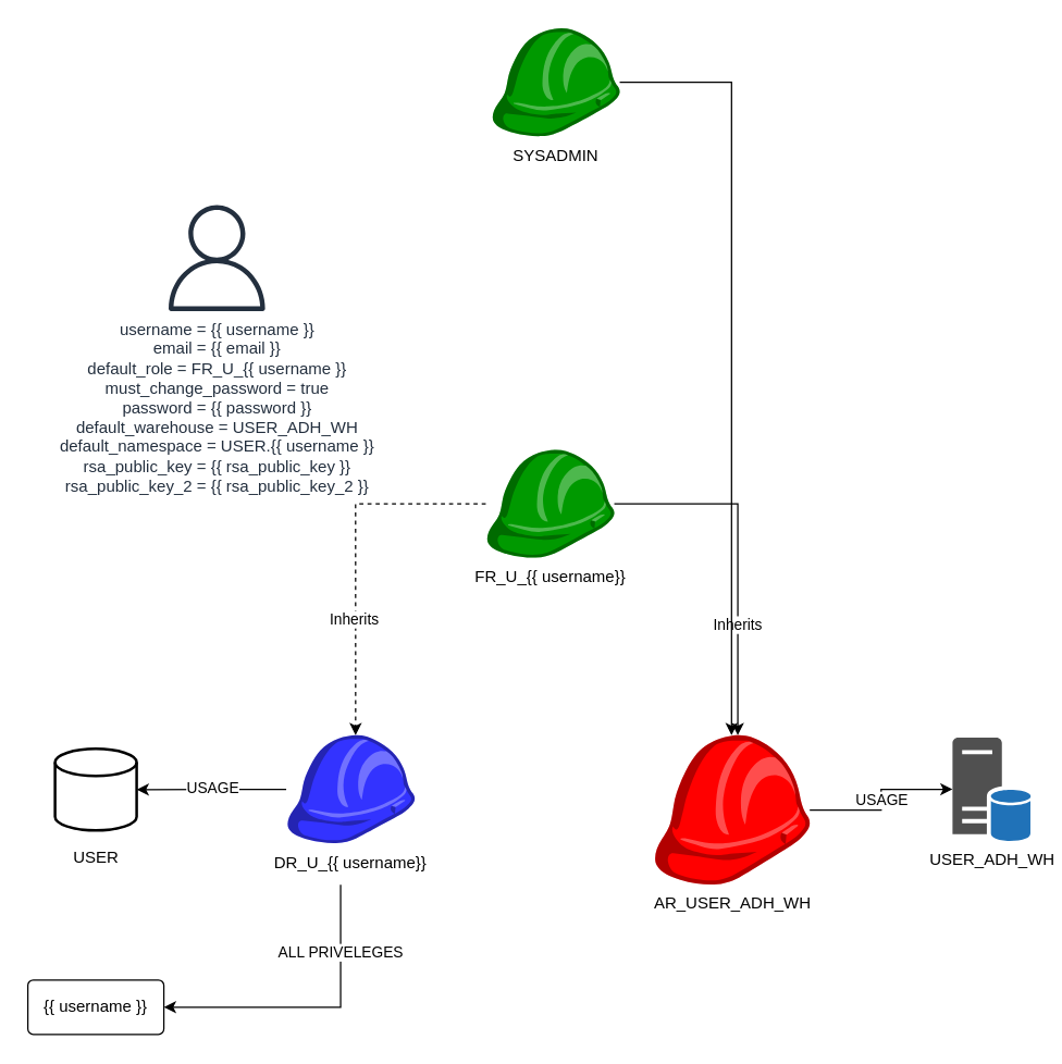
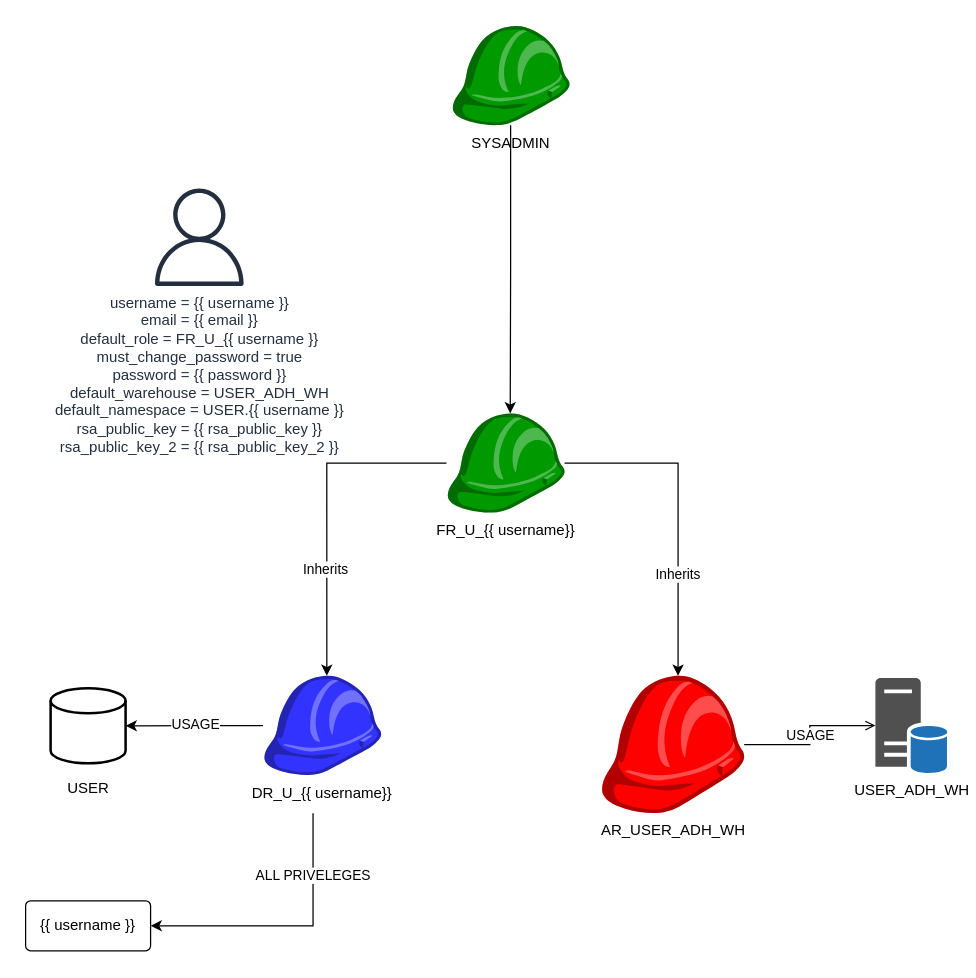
- <mxCell id="18" style="edgeStyle=orthogonalEdgeStyle;rounded=0;orthogonalLoop=1;jettySize=auto;html=1;startArrow=none;startFill=0;endArrow=classic;endFill=1;" edge="1" parent="1" source="19" target="16"><mxGeometry relative="1" as="geometry" /></mxCell>
+ <mxCell id="18" style="edgeStyle=orthogonalEdgeStyle;rounded=0;orthogonalLoop=1;jettySize=auto;html=1;entryX=0.54;entryY=0;entryDx=0;entryDy=0;entryPerimeter=0;startArrow=none;startFill=0;endArrow=classic;endFill=1;" edge="1" parent="1" source="19" target="10"><mxGeometry relative="1" as="geometry" /></mxCell>
- <mxCell id="7" style="edgeStyle=orthogonalEdgeStyle;rounded=0;orthogonalLoop=1;jettySize=auto;html=1;entryX=0.54;entryY=0;entryDx=0;entryDy=0;entryPerimeter=0;dashed=1;" parent="1" source="10" target="6" edge="1"><mxGeometry relative="1" as="geometry" /></mxCell>
+ <mxCell id="7" style="edgeStyle=orthogonalEdgeStyle;rounded=0;orthogonalLoop=1;jettySize=auto;html=1;entryX=0.54;entryY=0;entryDx=0;entryDy=0;entryPerimeter=0;" parent="1" source="10" target="6" edge="1"><mxGeometry relative="1" as="geometry" /></mxCell>
- <mxCell id="15" value="USAGE" style="edgeStyle=orthogonalEdgeStyle;rounded=0;orthogonalLoop=1;jettySize=auto;html=1;" parent="1" source="16" target="17" edge="1"><mxGeometry relative="1" as="geometry" /></mxCell>
+ <mxCell id="15" value="USAGE" style="edgeStyle=orthogonalEdgeStyle;rounded=0;orthogonalLoop=1;jettySize=auto;html=1;endArrow=open;" parent="1" source="16" target="17" edge="1"><mxGeometry relative="1" as="geometry" /></mxCell>
